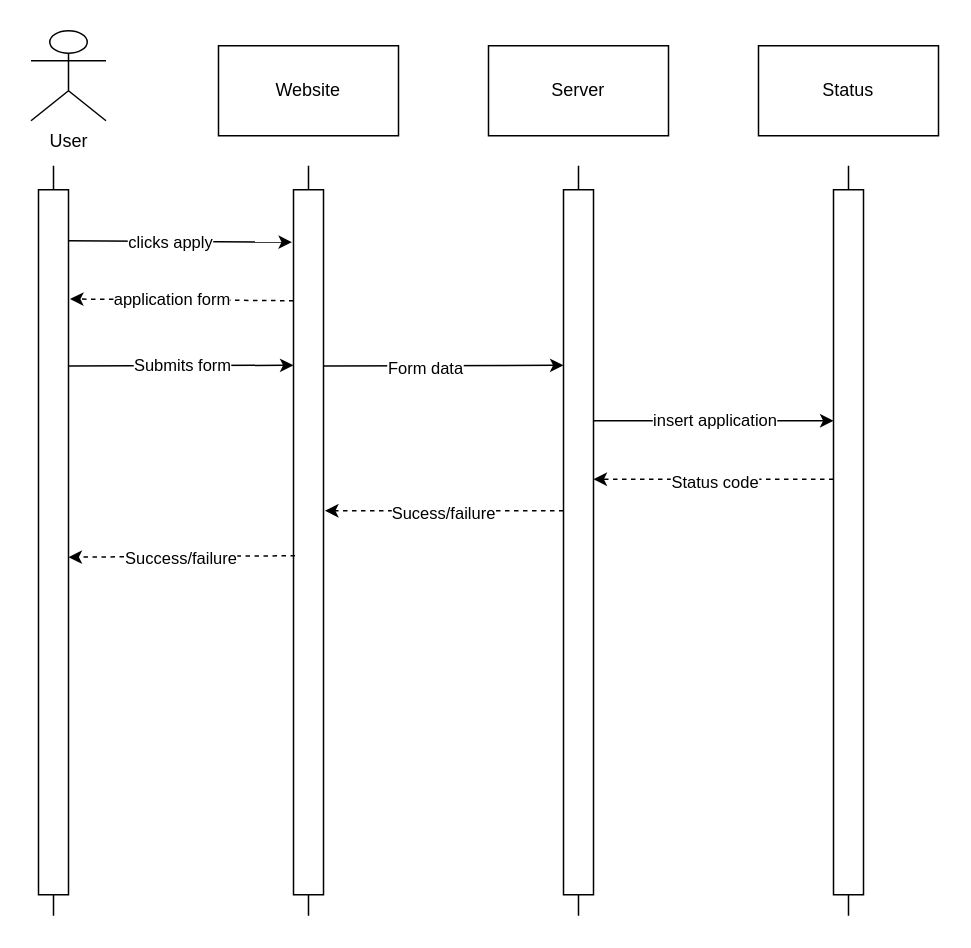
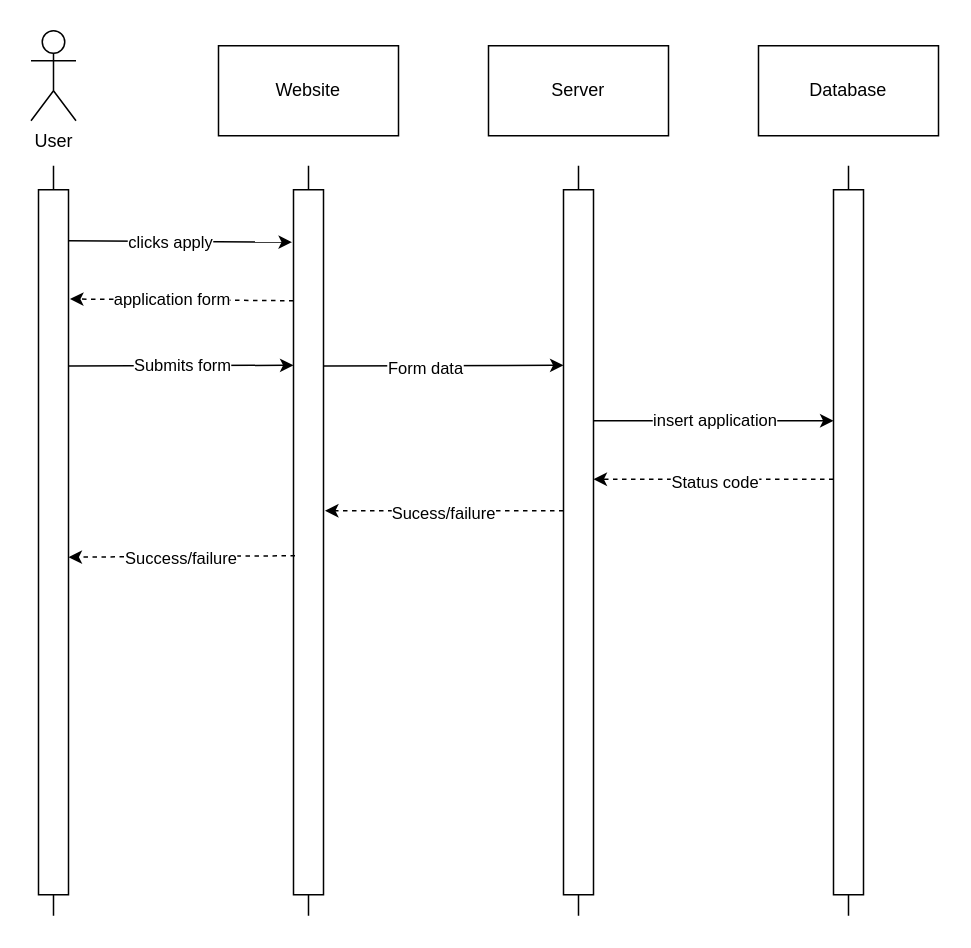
- <mxCell id="2" value="User" style="shape=umlActor;verticalLabelPosition=bottom;verticalAlign=top;html=1;outlineConnect=0;" parent="1" vertex="1"><mxGeometry x="20" y="20" width="50" height="60" as="geometry" /></mxCell>
+ <mxCell id="2" value="User" style="shape=umlActor;verticalLabelPosition=bottom;verticalAlign=top;html=1;outlineConnect=0;" parent="1" vertex="1"><mxGeometry x="20" y="20" width="30" height="60" as="geometry" /></mxCell>
- <mxCell id="26" value="Status" style="rounded=0;whiteSpace=wrap;html=1;" parent="22" vertex="1"><mxGeometry width="120" height="60" as="geometry" /></mxCell>
+ <mxCell id="26" value="Database" style="rounded=0;whiteSpace=wrap;html=1;" parent="22" vertex="1"><mxGeometry width="120" height="60" as="geometry" /></mxCell>
